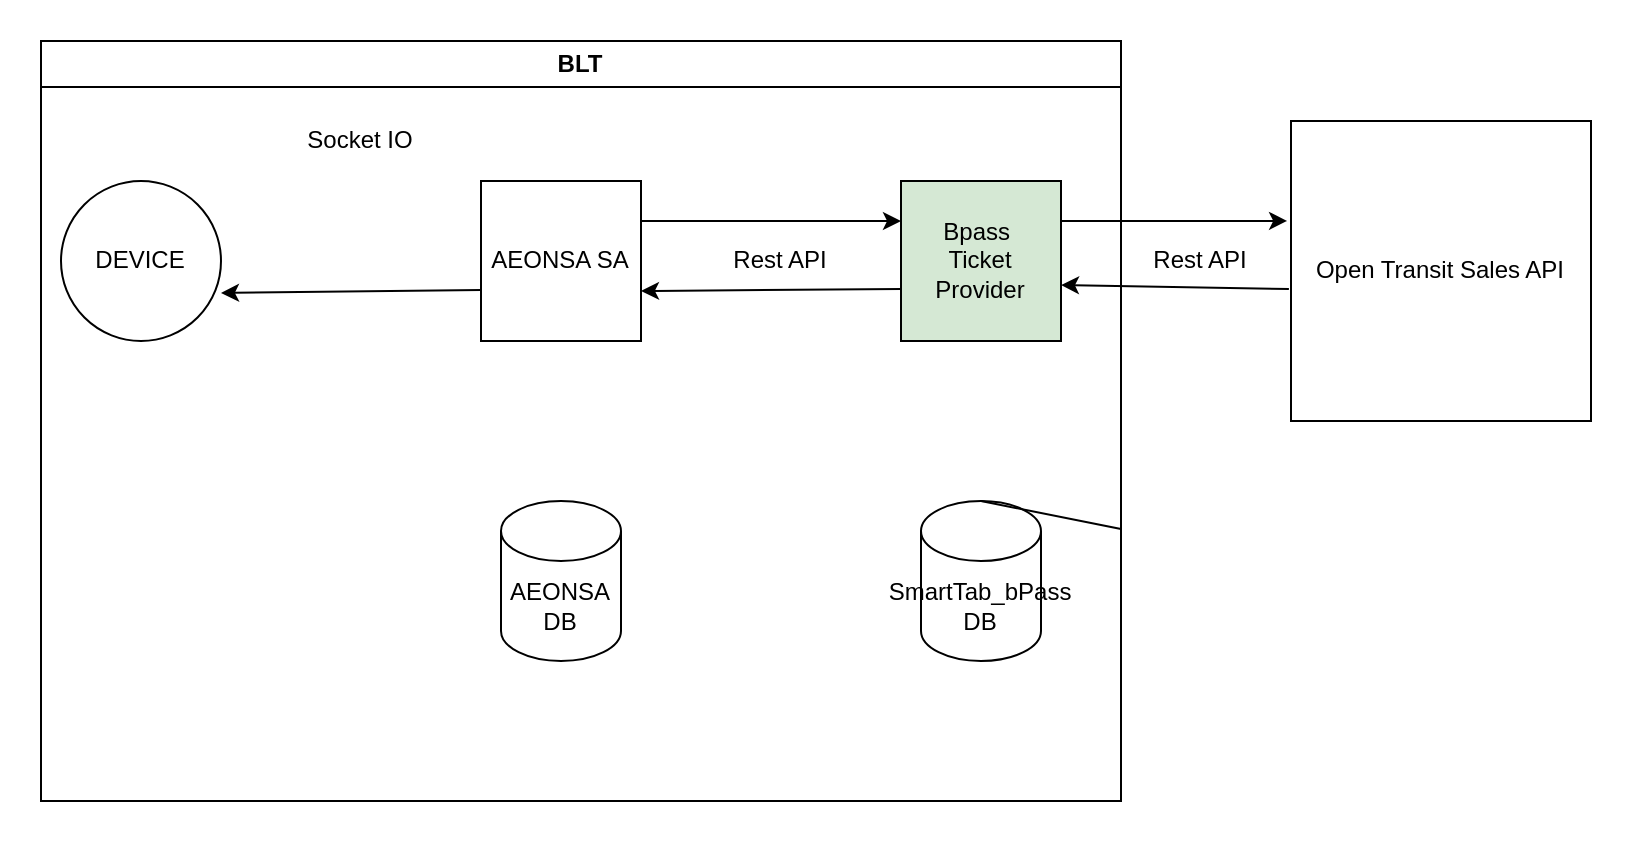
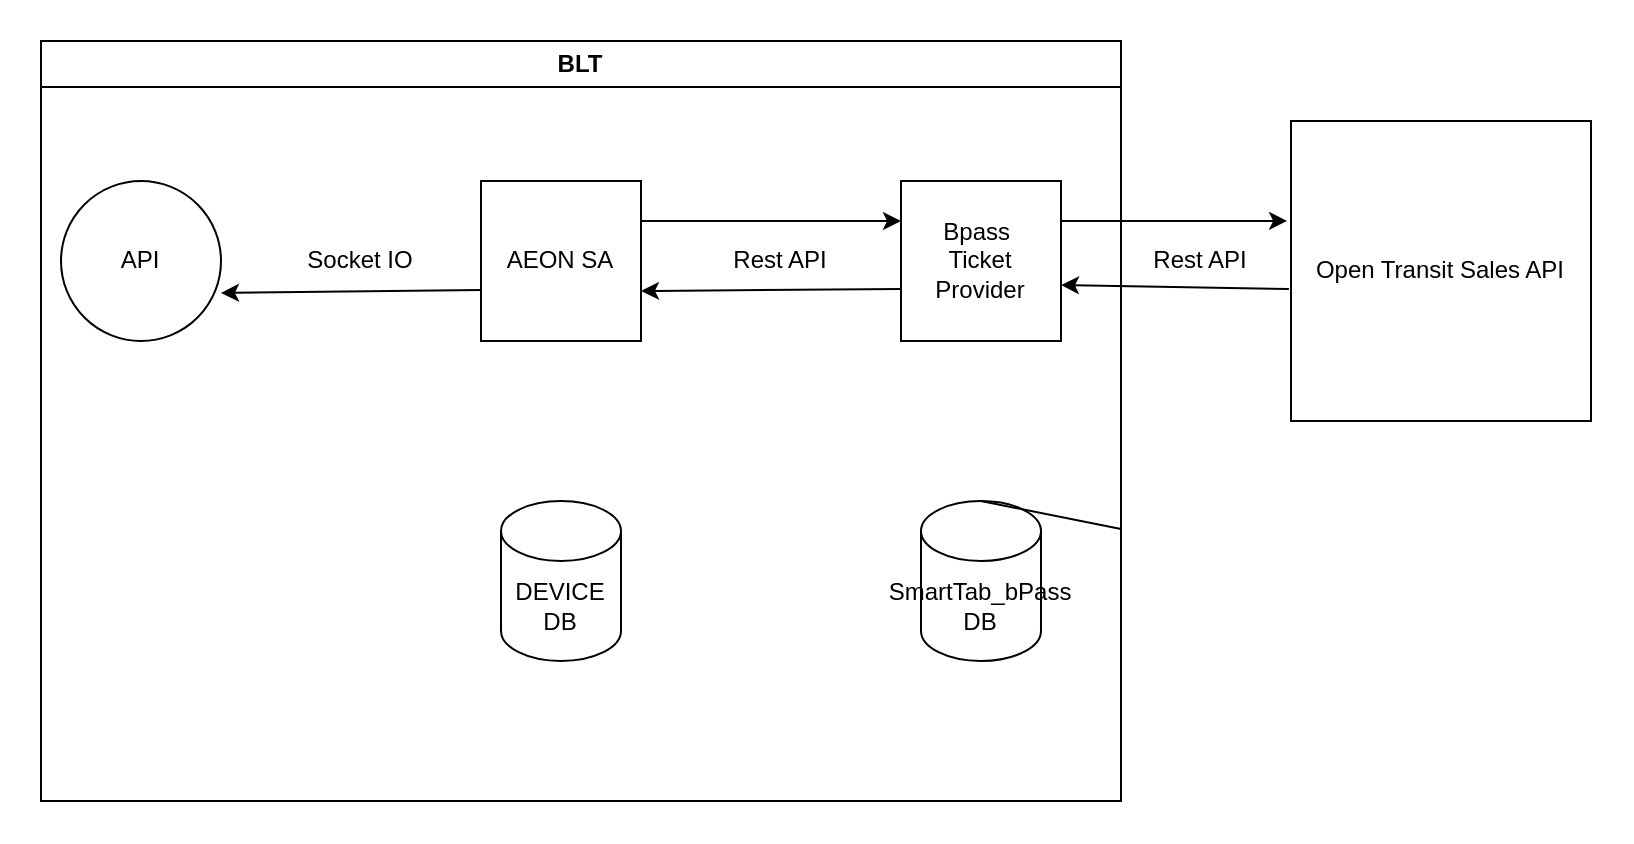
- <mxCell id="4" value="Socket IO" style="text;html=1;align=center;verticalAlign=middle;whiteSpace=wrap;rounded=0;" parent="1" vertex="1"><mxGeometry x="150" y="55" width="60" height="30" as="geometry" /></mxCell>
+ <mxCell id="4" value="Socket IO" style="text;html=1;align=center;verticalAlign=middle;whiteSpace=wrap;rounded=0;" parent="1" vertex="1"><mxGeometry x="150" y="115" width="60" height="30" as="geometry" /></mxCell>
- <mxCell id="2" value="DEVICE" style="ellipse;whiteSpace=wrap;html=1;aspect=fixed;" parent="1" vertex="1"><mxGeometry x="30" y="90" width="80" height="80" as="geometry" /></mxCell>
+ <mxCell id="2" value="API" style="ellipse;whiteSpace=wrap;html=1;aspect=fixed;" parent="1" vertex="1"><mxGeometry x="30" y="90" width="80" height="80" as="geometry" /></mxCell>
- <mxCell id="3" value="AEONSA SA" style="whiteSpace=wrap;html=1;aspect=fixed;" parent="1" vertex="1"><mxGeometry x="240" y="90" width="80" height="80" as="geometry" /></mxCell>
+ <mxCell id="3" value="AEON SA" style="whiteSpace=wrap;html=1;aspect=fixed;" parent="1" vertex="1"><mxGeometry x="240" y="90" width="80" height="80" as="geometry" /></mxCell>
- <mxCell id="5" value="Bpass&amp;nbsp;&lt;div&gt;Ticket Provider&lt;/div&gt;" style="whiteSpace=wrap;html=1;aspect=fixed;fillColor=#d5e8d4;" parent="1" vertex="1"><mxGeometry x="450" y="90" width="80" height="80" as="geometry" /></mxCell>
+ <mxCell id="5" value="Bpass&amp;nbsp;&lt;div&gt;Ticket Provider&lt;/div&gt;" style="whiteSpace=wrap;html=1;aspect=fixed;" parent="1" vertex="1"><mxGeometry x="450" y="90" width="80" height="80" as="geometry" /></mxCell>
- <mxCell id="7" value="AEONSA DB" style="shape=cylinder3;whiteSpace=wrap;html=1;boundedLbl=1;backgroundOutline=1;size=15;" parent="1" vertex="1"><mxGeometry x="250" y="250" width="60" height="80" as="geometry" /></mxCell>
+ <mxCell id="7" value="DEVICE DB" style="shape=cylinder3;whiteSpace=wrap;html=1;boundedLbl=1;backgroundOutline=1;size=15;" parent="1" vertex="1"><mxGeometry x="250" y="250" width="60" height="80" as="geometry" /></mxCell>
